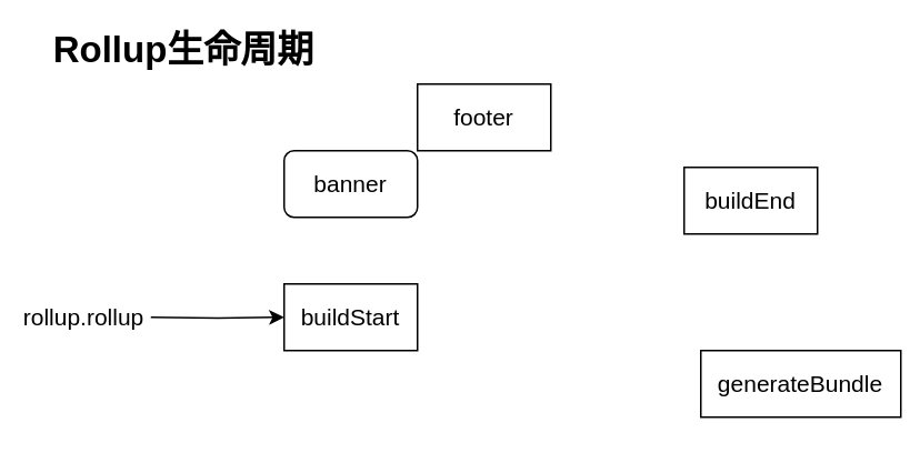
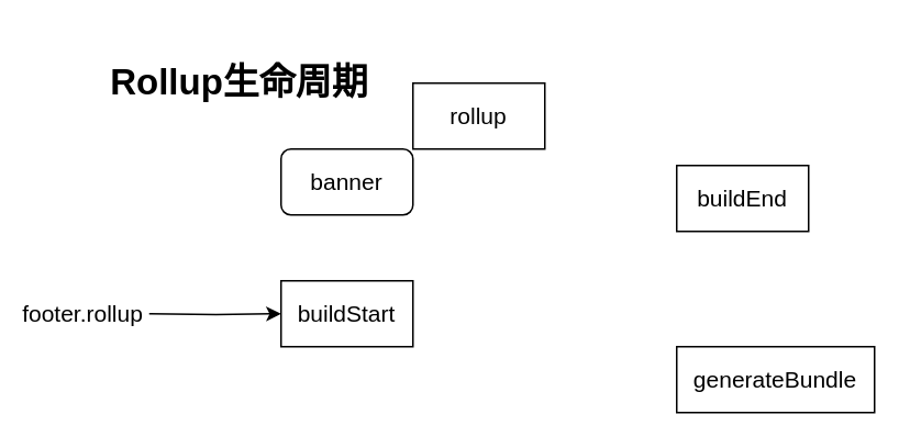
- <mxCell id="2" value="Rollup生命周期" style="text;html=1;strokeColor=none;fillColor=none;align=center;verticalAlign=middle;whiteSpace=wrap;rounded=0;fontSize=22;fontStyle=1" vertex="1" parent="1"><mxGeometry x="20" y="20" width="180" height="20" as="geometry" /></mxCell>
+ <mxCell id="2" value="Rollup生命周期" style="text;html=1;strokeColor=none;fillColor=none;align=center;verticalAlign=middle;whiteSpace=wrap;rounded=0;fontSize=22;fontStyle=1" vertex="1" parent="1"><mxGeometry x="55" y="40" width="180" height="20" as="geometry" /></mxCell>
- <mxCell id="8" value="footer" style="rounded=0;whiteSpace=wrap;html=1;fontSize=14;" vertex="1" parent="1"><mxGeometry x="250" y="50" width="80" height="40" as="geometry" /></mxCell>
+ <mxCell id="8" value="rollup" style="rounded=0;whiteSpace=wrap;html=1;fontSize=14;" vertex="1" parent="1"><mxGeometry x="250" y="50" width="80" height="40" as="geometry" /></mxCell>
- <mxCell id="7" value="rollup.rollup&lt;br&gt;" style="text;html=1;strokeColor=none;fillColor=none;align=center;verticalAlign=middle;whiteSpace=wrap;rounded=0;fontSize=14;" vertex="1" parent="1"><mxGeometry x="20" y="170" width="60" height="40" as="geometry" /></mxCell>
+ <mxCell id="7" value="footer.rollup&lt;br&gt;" style="text;html=1;strokeColor=none;fillColor=none;align=center;verticalAlign=middle;whiteSpace=wrap;rounded=0;fontSize=14;" vertex="1" parent="1"><mxGeometry x="20" y="170" width="60" height="40" as="geometry" /></mxCell>
- <mxCell id="9" value="generateBundle" style="rounded=0;whiteSpace=wrap;html=1;fontSize=14;" vertex="1" parent="1"><mxGeometry x="420" y="210" width="120" height="40" as="geometry" /></mxCell>
+ <mxCell id="9" value="generateBundle" style="rounded=0;whiteSpace=wrap;html=1;fontSize=14;" vertex="1" parent="1"><mxGeometry x="410" y="210" width="120" height="40" as="geometry" /></mxCell>
